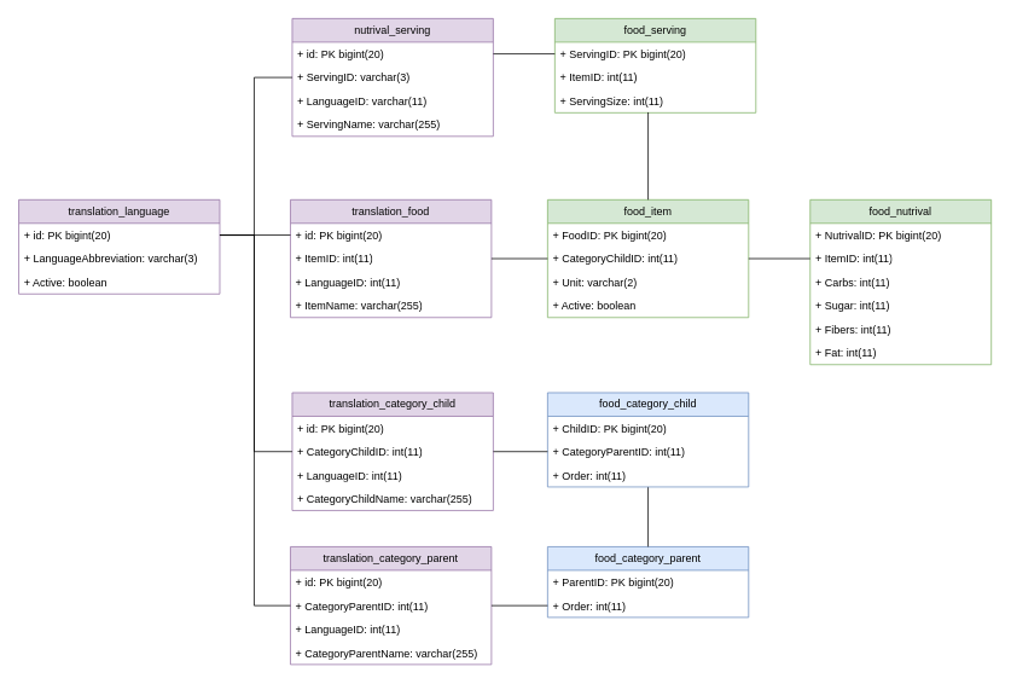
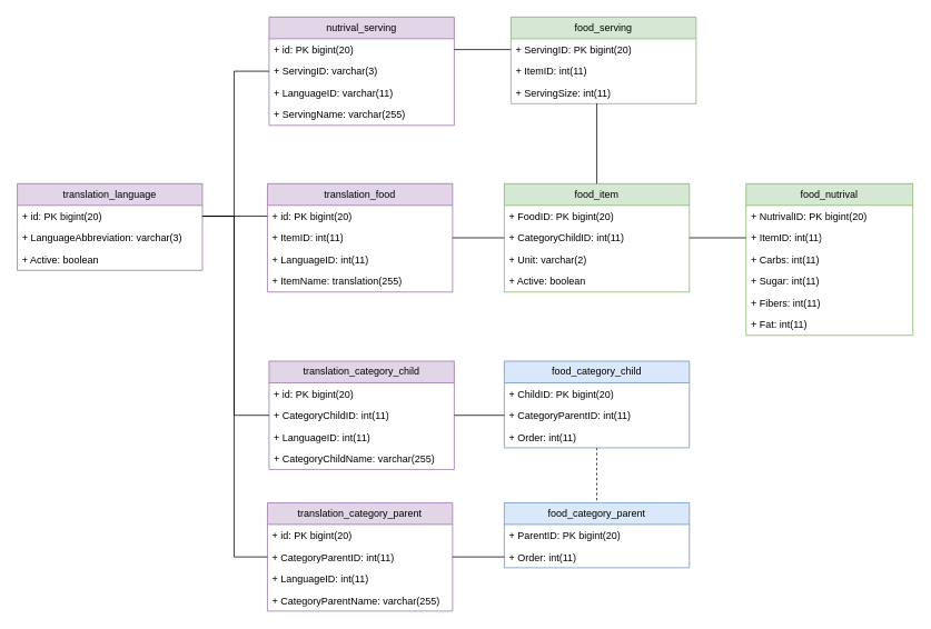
- <mxCell id="35" value="+ ItemName: varchar(255)" style="text;strokeColor=none;fillColor=none;align=left;verticalAlign=top;spacingLeft=4;spacingRight=4;overflow=hidden;rotatable=0;points=[[0,0.5],[1,0.5]];portConstraint=eastwest;whiteSpace=wrap;html=1;" parent="31" vertex="1"><mxGeometry y="104" width="222" height="26" as="geometry" /></mxCell>
+ <mxCell id="35" value="+ ItemName: translation(255)" style="text;strokeColor=none;fillColor=none;align=left;verticalAlign=top;spacingLeft=4;spacingRight=4;overflow=hidden;rotatable=0;points=[[0,0.5],[1,0.5]];portConstraint=eastwest;whiteSpace=wrap;html=1;" parent="31" vertex="1"><mxGeometry y="104" width="222" height="26" as="geometry" /></mxCell>
- <mxCell id="5" style="edgeStyle=orthogonalEdgeStyle;rounded=0;orthogonalLoop=1;jettySize=auto;html=1;entryX=0.5;entryY=0;entryDx=0;entryDy=0;endArrow=none;endFill=0;" parent="1" source="6" target="2" edge="1"><mxGeometry relative="1" as="geometry" /></mxCell>
+ <mxCell id="5" style="edgeStyle=orthogonalEdgeStyle;rounded=0;orthogonalLoop=1;jettySize=auto;html=1;entryX=0.5;entryY=0;entryDx=0;entryDy=0;endArrow=none;endFill=0;dashed=1;" parent="1" source="6" target="2" edge="1"><mxGeometry relative="1" as="geometry" /></mxCell>
